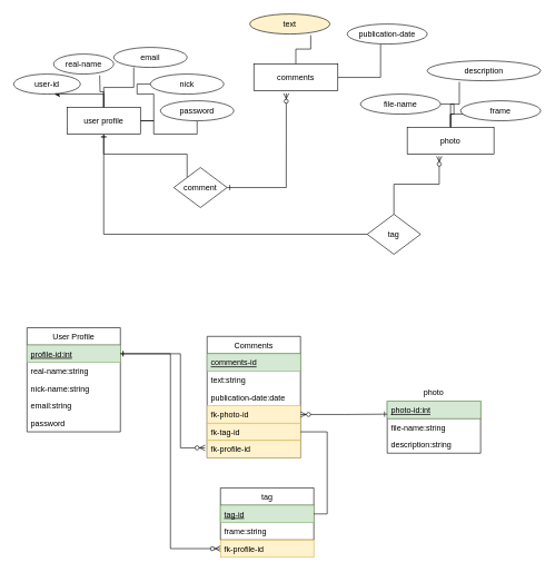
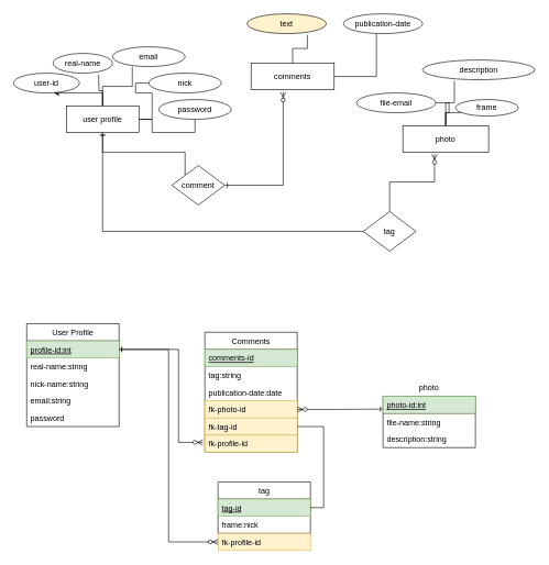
- <mxCell id="19" value="publication-date" style="ellipse;whiteSpace=wrap;html=1;" vertex="1" parent="1"><mxGeometry x="520" y="35" width="120" height="30" as="geometry" /></mxCell>
+ <mxCell id="19" value="publication-date" style="ellipse;whiteSpace=wrap;html=1;" vertex="1" parent="1"><mxGeometry x="520" y="20" width="120" height="30" as="geometry" /></mxCell>
- <mxCell id="24" value="file-name" style="ellipse;whiteSpace=wrap;html=1;" vertex="1" parent="1"><mxGeometry x="540" y="140" width="120" height="30" as="geometry" /></mxCell>
+ <mxCell id="24" value="file-email" style="ellipse;whiteSpace=wrap;html=1;" vertex="1" parent="1"><mxGeometry x="540" y="140" width="120" height="30" as="geometry" /></mxCell>
- <mxCell id="26" value="frame" style="ellipse;whiteSpace=wrap;html=1;" vertex="1" parent="1"><mxGeometry x="690" y="150" width="120" height="30" as="geometry" /></mxCell>
+ <mxCell id="26" value="frame" style="ellipse;whiteSpace=wrap;html=1;" vertex="1" parent="1"><mxGeometry x="690" y="150" width="95" height="25" as="geometry" /></mxCell>
- <mxCell id="35" value="text:string" style="text;strokeColor=none;fillColor=none;align=left;verticalAlign=top;spacingLeft=4;spacingRight=4;overflow=hidden;rotatable=0;points=[[0,0.5],[1,0.5]];portConstraint=eastwest;" vertex="1" parent="33"><mxGeometry y="52" width="140" height="26" as="geometry" /></mxCell>
+ <mxCell id="35" value="tag:string" style="text;strokeColor=none;fillColor=none;align=left;verticalAlign=top;spacingLeft=4;spacingRight=4;overflow=hidden;rotatable=0;points=[[0,0.5],[1,0.5]];portConstraint=eastwest;" vertex="1" parent="33"><mxGeometry y="52" width="140" height="26" as="geometry" /></mxCell>
- <mxCell id="49" value="frame:string" style="text;strokeColor=none;fillColor=none;align=left;verticalAlign=top;spacingLeft=4;spacingRight=4;overflow=hidden;rotatable=0;points=[[0,0.5],[1,0.5]];portConstraint=eastwest;" vertex="1" parent="47"><mxGeometry y="52" width="140" height="26" as="geometry" /></mxCell>
+ <mxCell id="49" value="frame:nick" style="text;strokeColor=none;fillColor=none;align=left;verticalAlign=top;spacingLeft=4;spacingRight=4;overflow=hidden;rotatable=0;points=[[0,0.5],[1,0.5]];portConstraint=eastwest;" vertex="1" parent="47"><mxGeometry y="52" width="140" height="26" as="geometry" /></mxCell>
